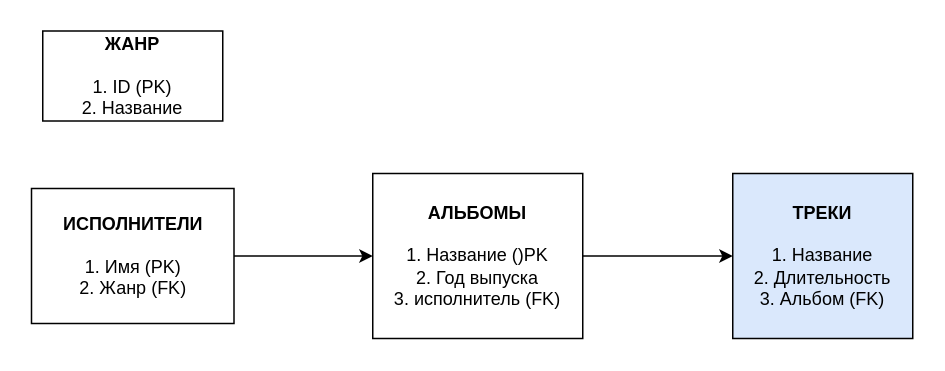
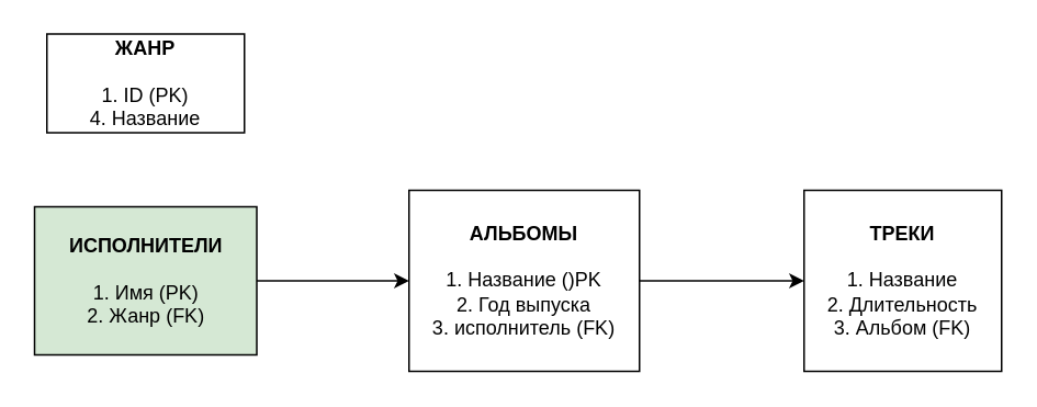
- <mxCell id="2" value="&lt;b&gt;ЖАНР&lt;/b&gt;&lt;div&gt;&lt;br&gt;&lt;/div&gt;&lt;div&gt;1. ID (PK)&lt;/div&gt;&lt;div&gt;2. Название&lt;/div&gt;" style="rounded=0;whiteSpace=wrap;html=1;" vertex="1" parent="1"><mxGeometry x="28" y="20" width="120" height="60" as="geometry" /></mxCell>
+ <mxCell id="2" value="&lt;b&gt;ЖАНР&lt;/b&gt;&lt;div&gt;&lt;br&gt;&lt;/div&gt;&lt;div&gt;1. ID (PK)&lt;/div&gt;&lt;div&gt;4. Название&lt;/div&gt;" style="rounded=0;whiteSpace=wrap;html=1;" vertex="1" parent="1"><mxGeometry x="28" y="20" width="120" height="60" as="geometry" /></mxCell>
- <mxCell id="4" value="&lt;b&gt;ИСПОЛНИТЕЛИ&lt;/b&gt;&lt;div&gt;&lt;br&gt;&lt;/div&gt;&lt;div&gt;1. Имя (PK)&lt;/div&gt;&lt;div&gt;2. Жанр (FK)&lt;/div&gt;" style="rounded=0;whiteSpace=wrap;html=1;" vertex="1" parent="1"><mxGeometry x="20.5" y="125" width="135" height="90" as="geometry" /></mxCell>
+ <mxCell id="4" value="&lt;b&gt;ИСПОЛНИТЕЛИ&lt;/b&gt;&lt;div&gt;&lt;br&gt;&lt;/div&gt;&lt;div&gt;1. Имя (PK)&lt;/div&gt;&lt;div&gt;2. Жанр (FK)&lt;/div&gt;" style="rounded=0;whiteSpace=wrap;html=1;fillColor=#d5e8d4;" vertex="1" parent="1"><mxGeometry x="20.5" y="125" width="135" height="90" as="geometry" /></mxCell>
- <mxCell id="7" value="&lt;b&gt;ТРЕКИ&lt;/b&gt;&lt;div&gt;&lt;br&gt;&lt;/div&gt;&lt;div&gt;1. Название&lt;/div&gt;&lt;div&gt;2. Длительность&lt;/div&gt;&lt;div&gt;3. Альбом (FK)&lt;/div&gt;" style="rounded=0;whiteSpace=wrap;html=1;fillColor=#dae8fc;" vertex="1" parent="1"><mxGeometry x="488" y="115" width="120" height="110" as="geometry" /></mxCell>
+ <mxCell id="7" value="&lt;b&gt;ТРЕКИ&lt;/b&gt;&lt;div&gt;&lt;br&gt;&lt;/div&gt;&lt;div&gt;1. Название&lt;/div&gt;&lt;div&gt;2. Длительность&lt;/div&gt;&lt;div&gt;3. Альбом (FK)&lt;/div&gt;" style="rounded=0;whiteSpace=wrap;html=1;" vertex="1" parent="1"><mxGeometry x="488" y="115" width="120" height="110" as="geometry" /></mxCell>
